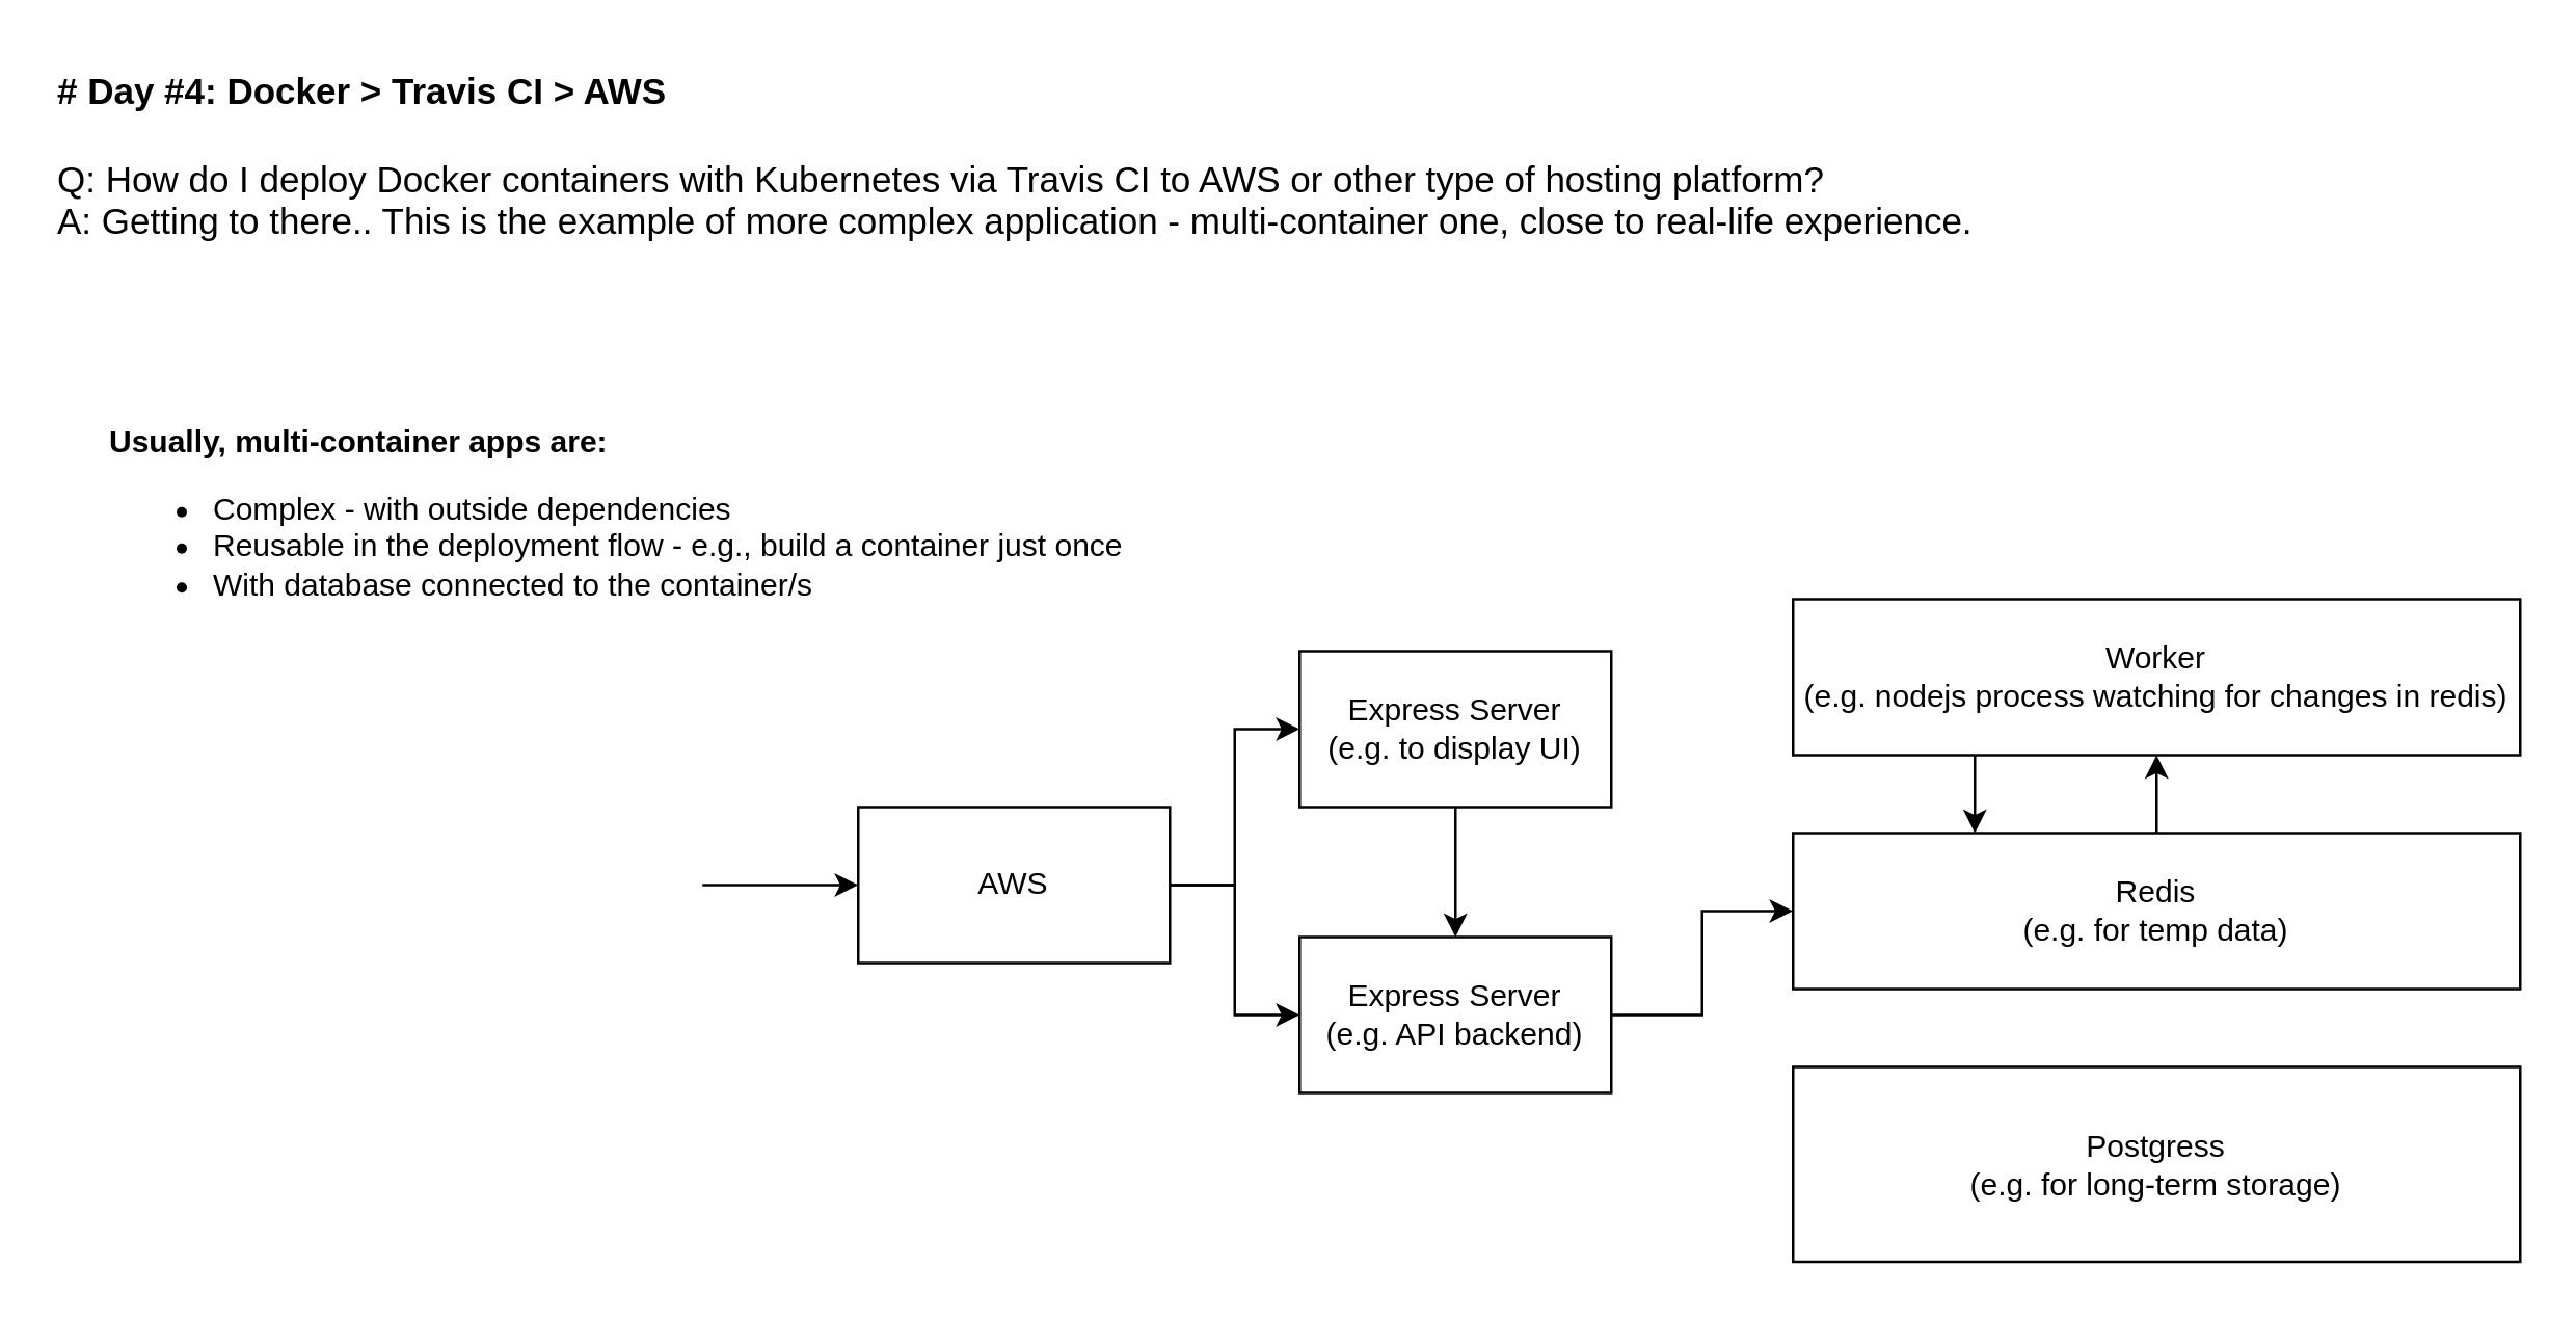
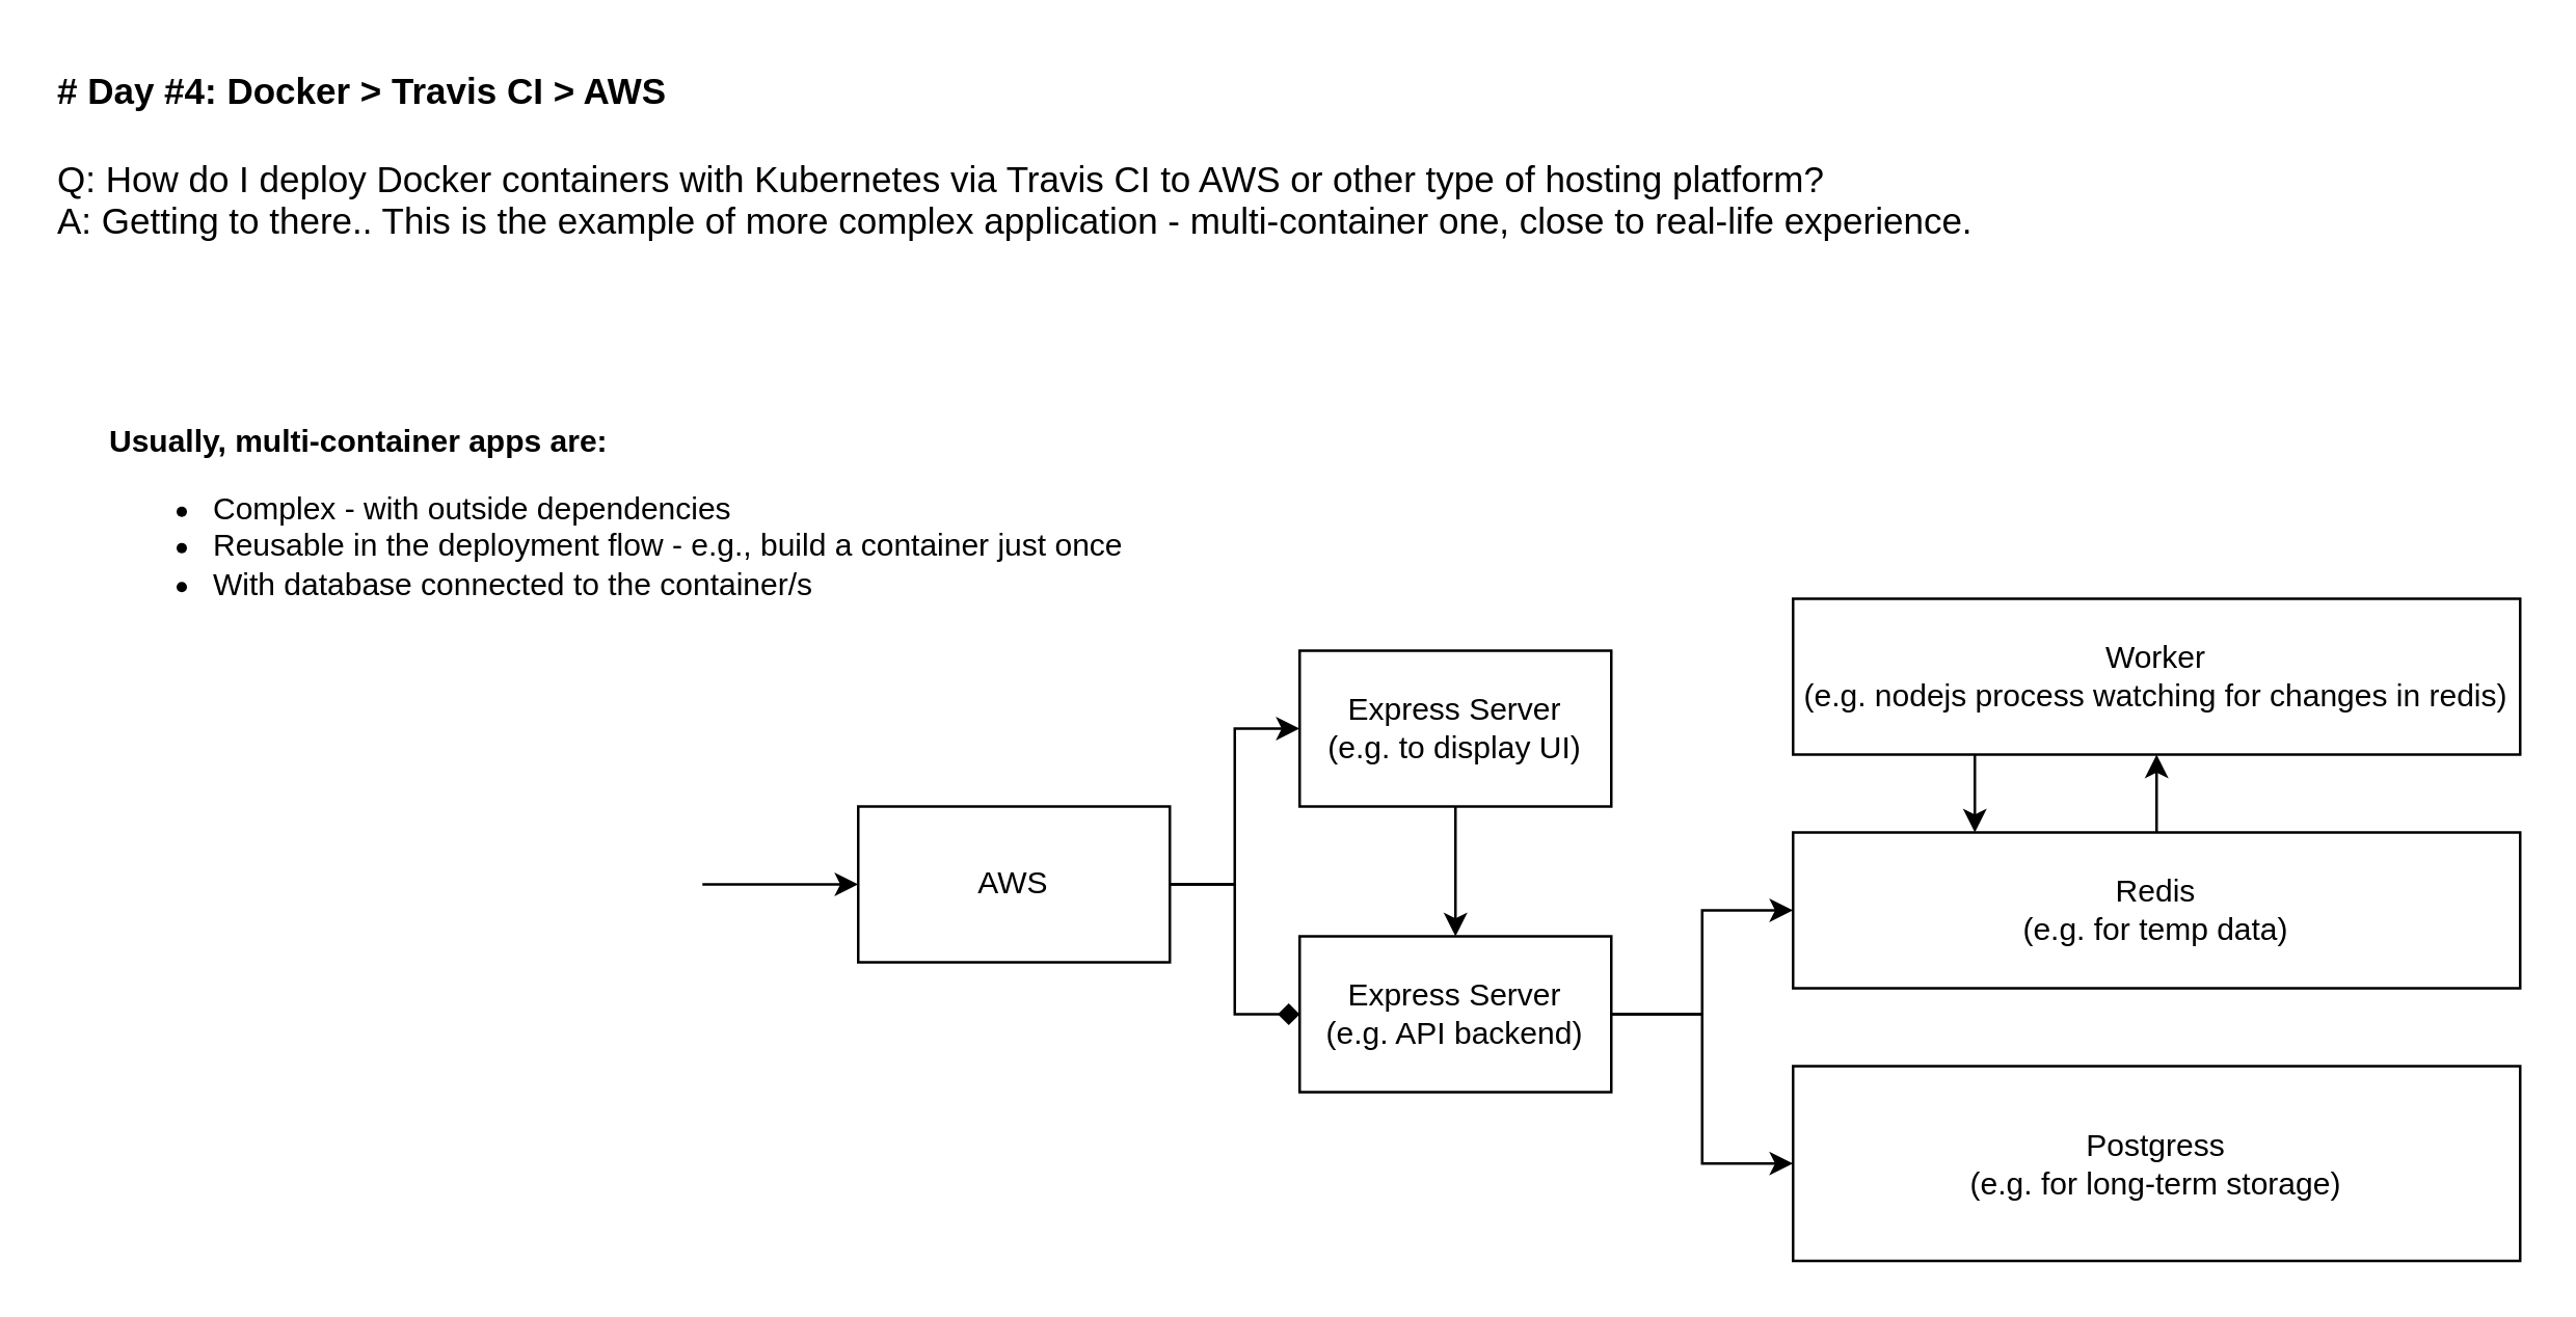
- <mxCell id="5" style="edgeStyle=orthogonalEdgeStyle;rounded=0;orthogonalLoop=1;jettySize=auto;html=1;" edge="1" parent="1" source="6" target="11"><mxGeometry relative="1" as="geometry" /></mxCell>
+ <mxCell id="5" style="edgeStyle=orthogonalEdgeStyle;rounded=0;orthogonalLoop=1;jettySize=auto;html=1;endArrow=diamond;" edge="1" parent="1" source="6" target="11"><mxGeometry relative="1" as="geometry" /></mxCell>
+ <mxCell id="10" style="edgeStyle=orthogonalEdgeStyle;rounded=0;orthogonalLoop=1;jettySize=auto;html=1;entryX=0;entryY=0.5;entryDx=0;entryDy=0;" edge="1" parent="1" source="11" target="16"><mxGeometry relative="1" as="geometry" /></mxCell>
